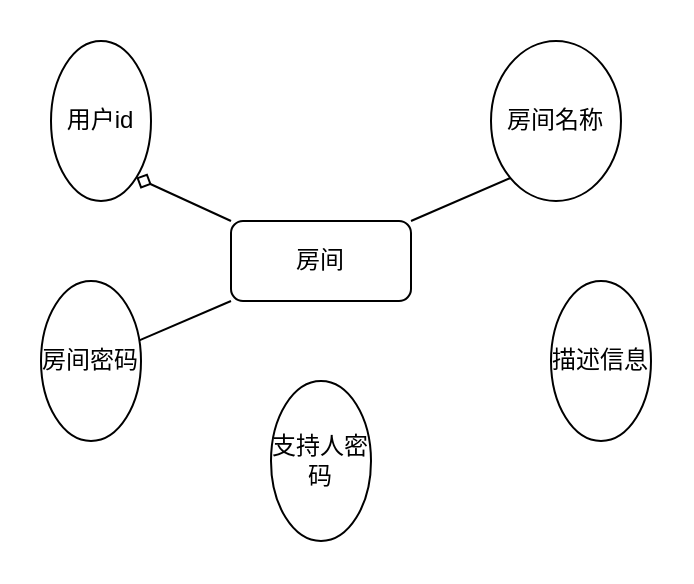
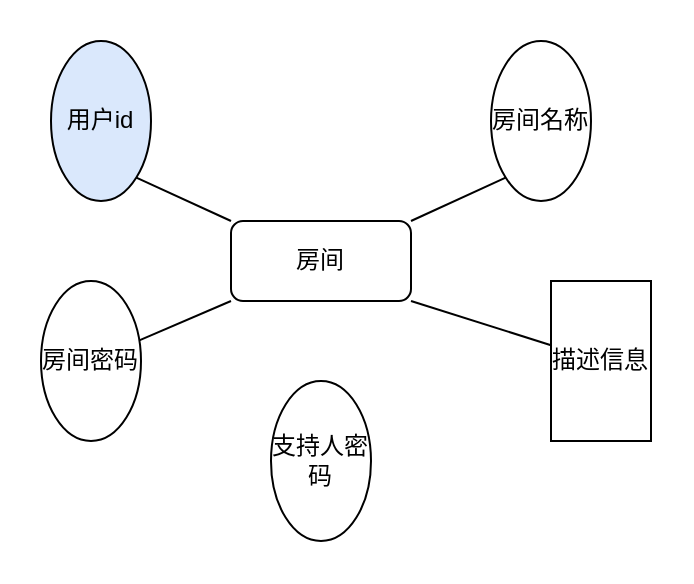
- <mxCell id="7" value="用户id" style="ellipse;whiteSpace=wrap;html=1;" parent="1" vertex="1"><mxGeometry x="25" width="50" height="80" as="geometry" y="20" /></mxCell>
+ <mxCell id="7" value="用户id" style="ellipse;whiteSpace=wrap;html=1;fillColor=#dae8fc;" parent="1" vertex="1"><mxGeometry x="25" width="50" height="80" as="geometry" y="20" /></mxCell>
- <mxCell id="8" value="房间名称" style="ellipse;whiteSpace=wrap;html=1;" parent="1" vertex="1"><mxGeometry x="245" y="20" width="65" height="80" as="geometry" /></mxCell>
+ <mxCell id="8" value="房间名称" style="ellipse;whiteSpace=wrap;html=1;" parent="1" vertex="1"><mxGeometry x="245" width="50" height="80" as="geometry" y="20" /></mxCell>
- <mxCell id="2" style="rounded=0;orthogonalLoop=1;jettySize=auto;html=1;exitX=0;exitY=0;exitDx=0;exitDy=0;entryX=1;entryY=1;entryDx=0;entryDy=0;endArrow=diamond;endFill=0;" edge="1" parent="1" source="6" target="7"><mxGeometry relative="1" as="geometry" /></mxCell>
+ <mxCell id="2" style="rounded=0;orthogonalLoop=1;jettySize=auto;html=1;exitX=0;exitY=0;exitDx=0;exitDy=0;entryX=1;entryY=1;entryDx=0;entryDy=0;endArrow=none;endFill=0;" edge="1" parent="1" source="6" target="7"><mxGeometry relative="1" as="geometry" /></mxCell>
+ <mxCell id="5" style="edgeStyle=none;rounded=0;orthogonalLoop=1;jettySize=auto;html=1;exitX=1;exitY=1;exitDx=0;exitDy=0;endArrow=none;endFill=0;" edge="1" parent="1" source="6" target="10"><mxGeometry relative="1" as="geometry" /></mxCell>
- <mxCell id="10" value="描述信息" style="ellipse;whiteSpace=wrap;html=1;" vertex="1" parent="1"><mxGeometry x="275" y="140" width="50" height="80" as="geometry" /></mxCell>
+ <mxCell id="10" value="描述信息" style="whiteSpace=wrap;html=1;rounded=0;" vertex="1" parent="1"><mxGeometry x="275" y="140" width="50" height="80" as="geometry" /></mxCell>
